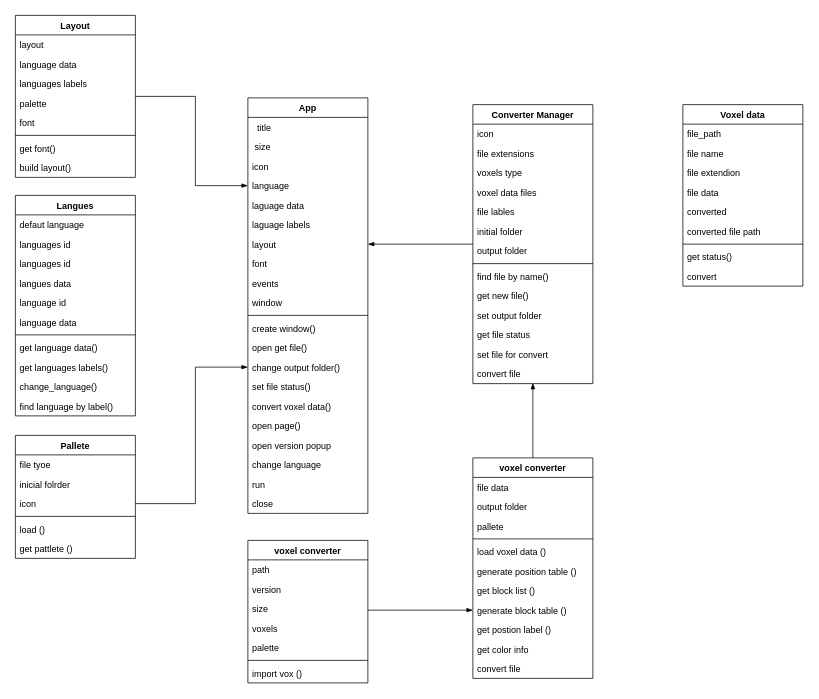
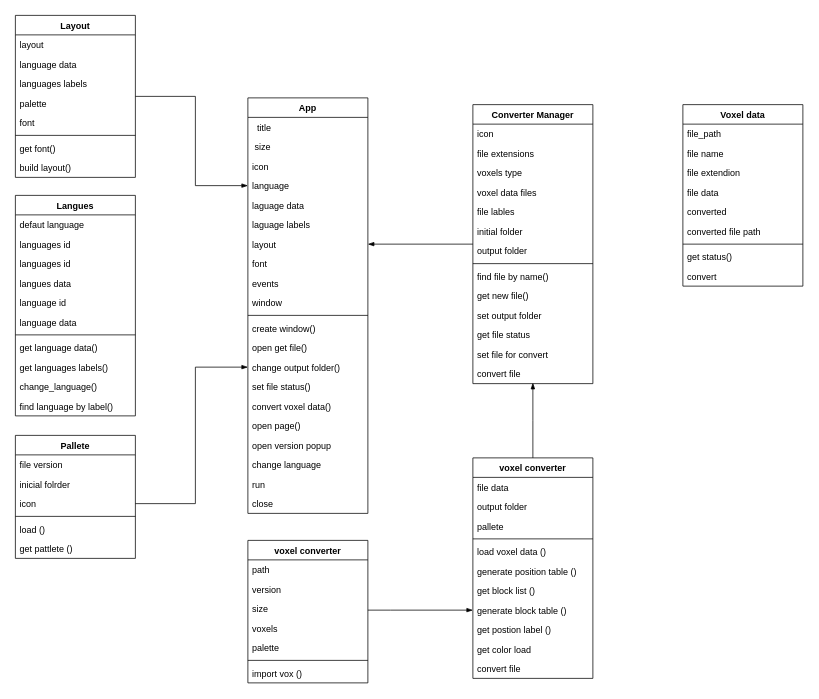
- <mxCell id="86" value="file tyoe" style="text;strokeColor=none;fillColor=none;align=left;verticalAlign=top;spacingLeft=4;spacingRight=4;overflow=hidden;rotatable=0;points=[[0,0.5],[1,0.5]];portConstraint=eastwest;" vertex="1" parent="85"><mxGeometry y="26" width="160" height="26" as="geometry" /></mxCell>
+ <mxCell id="86" value="file version" style="text;strokeColor=none;fillColor=none;align=left;verticalAlign=top;spacingLeft=4;spacingRight=4;overflow=hidden;rotatable=0;points=[[0,0.5],[1,0.5]];portConstraint=eastwest;" vertex="1" parent="85"><mxGeometry y="26" width="160" height="26" as="geometry" /></mxCell>
- <mxCell id="83" value="get color info" style="text;strokeColor=none;fillColor=none;align=left;verticalAlign=top;spacingLeft=4;spacingRight=4;overflow=hidden;rotatable=0;points=[[0,0.5],[1,0.5]];portConstraint=eastwest;" vertex="1" parent="73"><mxGeometry y="242" width="160" height="26" as="geometry" /></mxCell>
+ <mxCell id="83" value="get color load" style="text;strokeColor=none;fillColor=none;align=left;verticalAlign=top;spacingLeft=4;spacingRight=4;overflow=hidden;rotatable=0;points=[[0,0.5],[1,0.5]];portConstraint=eastwest;" vertex="1" parent="73"><mxGeometry y="242" width="160" height="26" as="geometry" /></mxCell>
